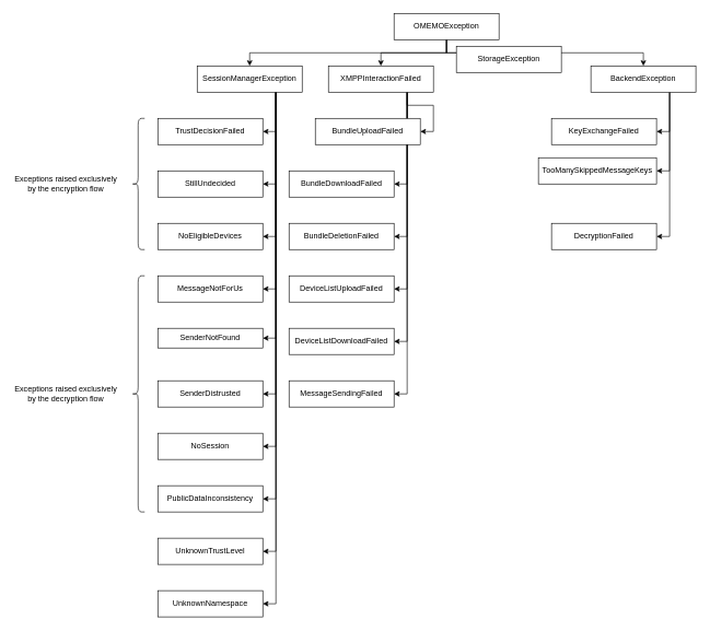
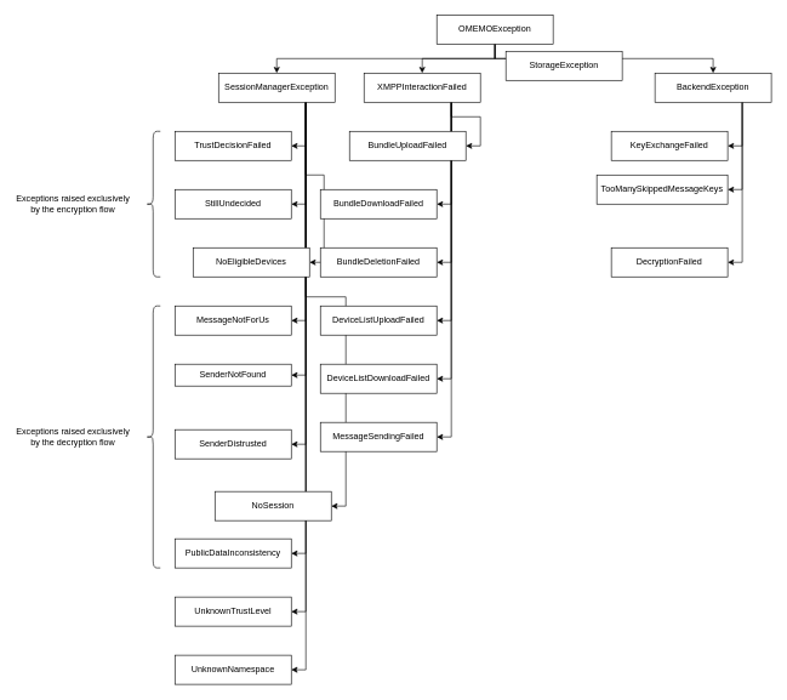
- <mxCell id="33" value="NoEligibleDevices" style="rounded=0;whiteSpace=wrap;html=1;" parent="1" vertex="1"><mxGeometry x="240" y="340" width="160" height="40" as="geometry" /></mxCell>
+ <mxCell id="33" value="NoEligibleDevices" style="rounded=0;whiteSpace=wrap;html=1;" parent="1" vertex="1"><mxGeometry x="265" y="340" width="160" height="40" as="geometry" /></mxCell>
- <mxCell id="44" value="SenderDistrusted" style="rounded=0;whiteSpace=wrap;html=1;" parent="1" vertex="1"><mxGeometry x="240" y="580" width="160" height="40" as="geometry" /></mxCell>
+ <mxCell id="44" value="SenderDistrusted" style="rounded=0;whiteSpace=wrap;html=1;" parent="1" vertex="1"><mxGeometry x="240" y="590" width="160" height="40" as="geometry" /></mxCell>
- <mxCell id="45" value="NoSession" style="rounded=0;whiteSpace=wrap;html=1;" parent="1" vertex="1"><mxGeometry x="240" y="660" width="160" height="40" as="geometry" /></mxCell>
+ <mxCell id="45" value="NoSession" style="rounded=0;whiteSpace=wrap;html=1;" parent="1" vertex="1"><mxGeometry x="295" y="675" width="160" height="40" as="geometry" /></mxCell>
